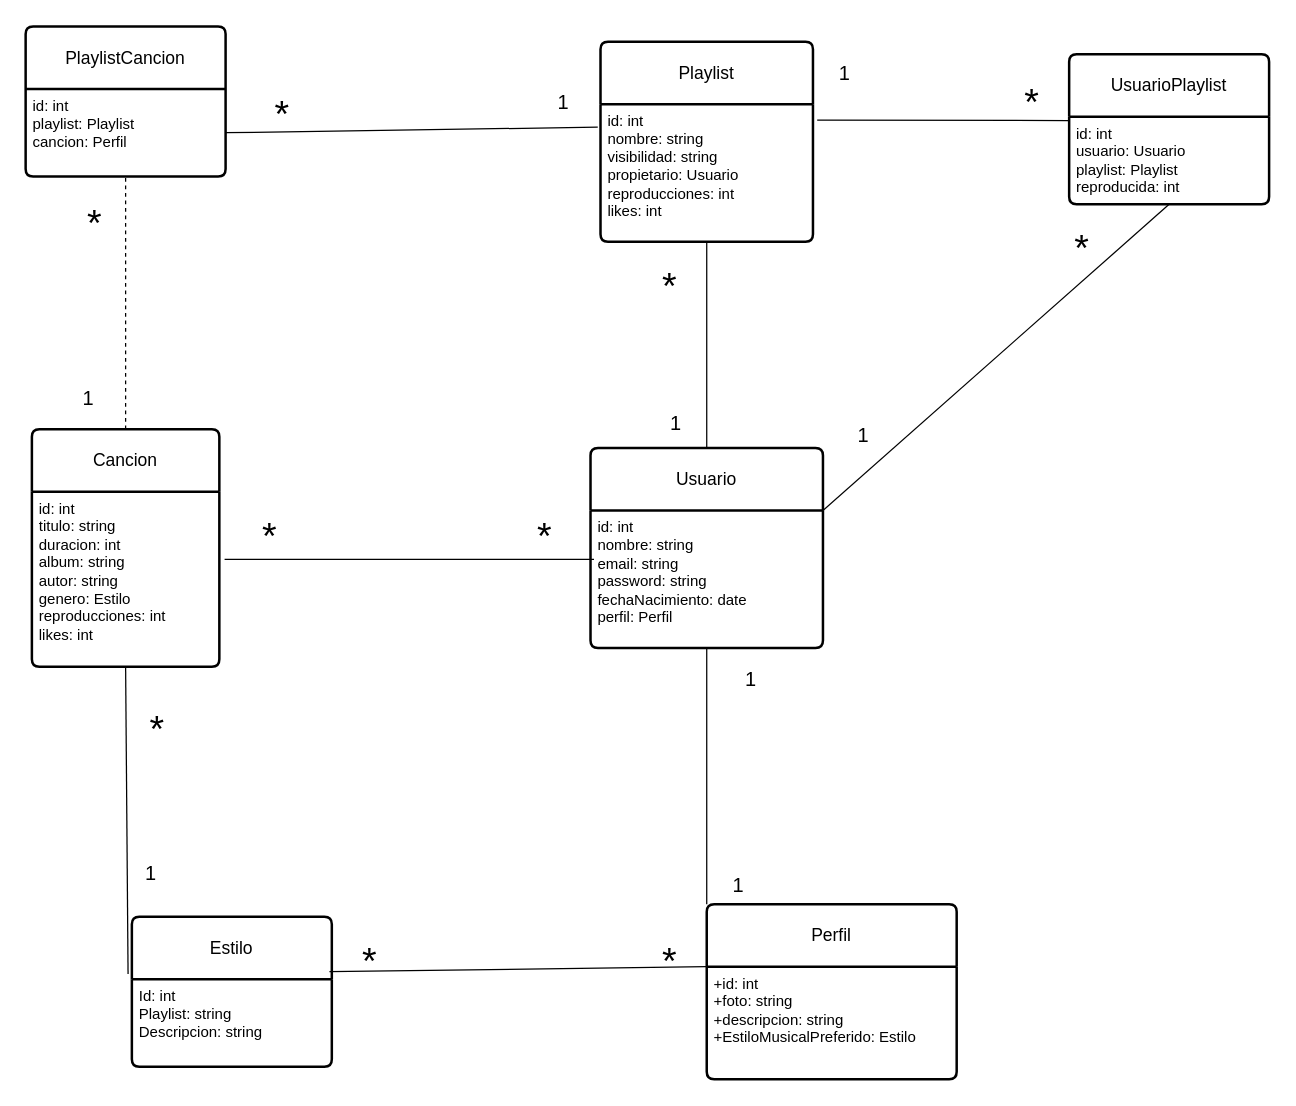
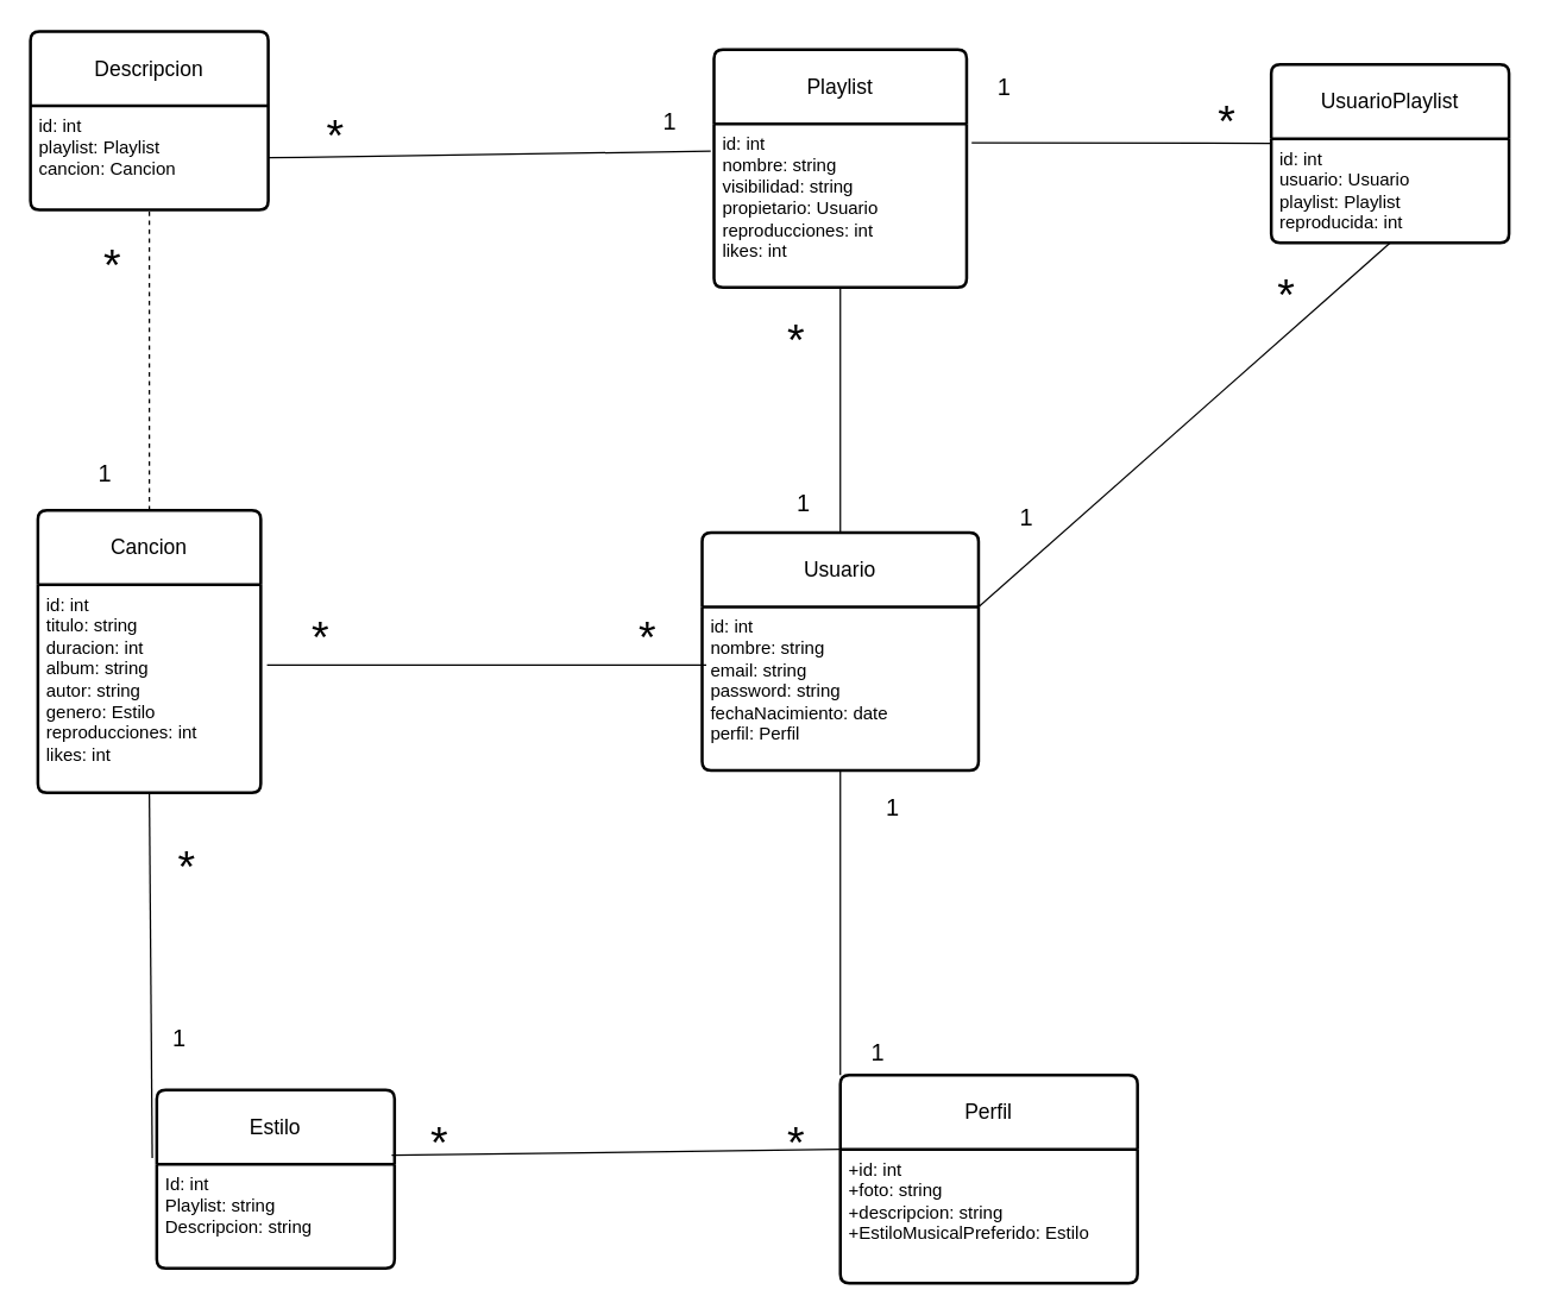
- <mxCell id="14" value="PlaylistCancion" style="swimlane;childLayout=stackLayout;horizontal=1;startSize=50;horizontalStack=0;rounded=1;fontSize=14;fontStyle=0;strokeWidth=2;resizeParent=0;resizeLast=1;shadow=0;dashed=0;align=center;arcSize=4;whiteSpace=wrap;html=1;" parent="1" vertex="1"><mxGeometry x="20" y="20.69" width="160" height="120" as="geometry" /></mxCell>
+ <mxCell id="14" value="Descripcion" style="swimlane;childLayout=stackLayout;horizontal=1;startSize=50;horizontalStack=0;rounded=1;fontSize=14;fontStyle=0;strokeWidth=2;resizeParent=0;resizeLast=1;shadow=0;dashed=0;align=center;arcSize=4;whiteSpace=wrap;html=1;" parent="1" vertex="1"><mxGeometry x="20" y="20.69" width="160" height="120" as="geometry" /></mxCell>
- <mxCell id="15" value="&lt;div&gt;id: int&lt;/div&gt;&lt;div&gt;playlist: Playlist&lt;/div&gt;&lt;div&gt;cancion: Perfil&lt;br&gt;&lt;/div&gt;" style="align=left;strokeColor=none;fillColor=none;spacingLeft=4;fontSize=12;verticalAlign=top;resizable=0;rotatable=0;part=1;html=1;" parent="14" vertex="1"><mxGeometry y="50" width="160" height="70" as="geometry" /></mxCell>
+ <mxCell id="15" value="&lt;div&gt;id: int&lt;/div&gt;&lt;div&gt;playlist: Playlist&lt;/div&gt;&lt;div&gt;cancion: Cancion&lt;br&gt;&lt;/div&gt;" style="align=left;strokeColor=none;fillColor=none;spacingLeft=4;fontSize=12;verticalAlign=top;resizable=0;rotatable=0;part=1;html=1;" parent="14" vertex="1"><mxGeometry y="50" width="160" height="70" as="geometry" /></mxCell>
